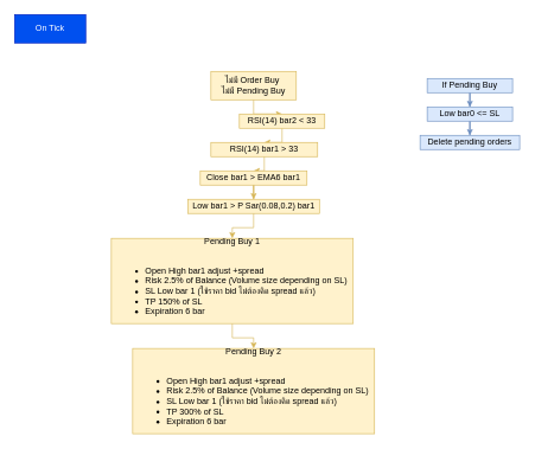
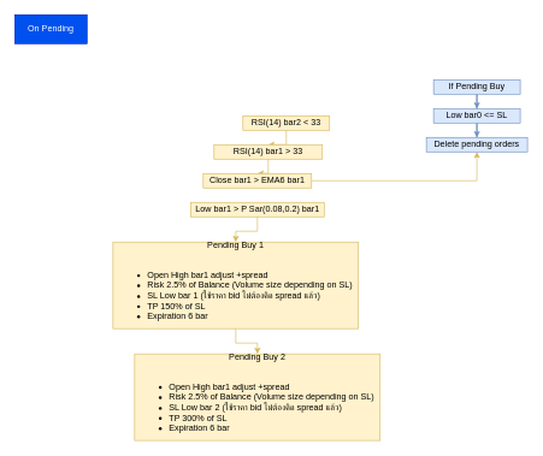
- <mxCell id="14" value="On Tick" style="whiteSpace=wrap;html=1;fillColor=#0050ef;strokeColor=#001DBC;fontColor=#ffffff;" vertex="1" parent="1"><mxGeometry x="20" y="20" width="100" height="40" as="geometry" /></mxCell>
+ <mxCell id="14" value="On Pending" style="whiteSpace=wrap;html=1;fillColor=#0050ef;strokeColor=#001DBC;fontColor=#ffffff;" vertex="1" parent="1"><mxGeometry x="20" y="20" width="100" height="40" as="geometry" /></mxCell>
- <mxCell id="3" value="ไม่มี Order Buy&amp;nbsp;&lt;br&gt;ไม่มี Pending Buy" style="whiteSpace=wrap;html=1;backgroundOutline=0;fillColor=#fff2cc;strokeColor=#d6b656;" vertex="1" parent="1"><mxGeometry x="296" y="100" width="120" height="40" as="geometry" /></mxCell>
- <mxCell id="2" value="" style="edgeStyle=orthogonalEdgeStyle;rounded=0;orthogonalLoop=1;jettySize=auto;html=1;backgroundOutline=0;fillColor=#fff2cc;strokeColor=#d6b656;" edge="1" parent="1" source="3" target="5"><mxGeometry relative="1" as="geometry"><mxPoint x="486" y="250" as="targetPoint" /></mxGeometry></mxCell>
- <mxCell id="8" value="" style="edgeStyle=orthogonalEdgeStyle;rounded=0;orthogonalLoop=1;jettySize=auto;html=1;backgroundOutline=0;fillColor=#fff2cc;strokeColor=#d6b656;" edge="1" parent="1" source="9" target="11"><mxGeometry relative="1" as="geometry" /></mxCell>
+ <mxCell id="8" value="" style="edgeStyle=orthogonalEdgeStyle;rounded=0;orthogonalLoop=1;jettySize=auto;html=1;backgroundOutline=0;fillColor=#fff2cc;strokeColor=#d6b656;" edge="1" parent="1" source="9" target="20"><mxGeometry relative="1" as="geometry" /></mxCell>
- <mxCell id="15" value="Pending Buy 2&lt;br&gt;&lt;br&gt;&lt;ul&gt;&lt;li style=&quot;text-align: left&quot;&gt;Open High bar1 adjust +spread&lt;/li&gt;&lt;li&gt;Risk 2.5% of Balance (Volume size depending on SL)&lt;/li&gt;&lt;li style=&quot;text-align: left&quot;&gt;SL Low bar 1 (ใช้ราคา bid ไม่ต้องคิด spread แล้ว)&lt;/li&gt;&lt;li style=&quot;text-align: left&quot;&gt;TP 300% of SL&lt;/li&gt;&lt;li style=&quot;text-align: left&quot;&gt;Expiration 6 bar&lt;/li&gt;&lt;/ul&gt;" style="whiteSpace=wrap;html=1;imageVerticalAlign=middle;align=center;backgroundOutline=0;fillColor=#fff2cc;strokeColor=#d6b656;" vertex="1" parent="1"><mxGeometry x="186" y="490" width="340" height="120" as="geometry" /></mxCell>
+ <mxCell id="15" value="Pending Buy 2&lt;br&gt;&lt;br&gt;&lt;ul&gt;&lt;li style=&quot;text-align: left&quot;&gt;Open High bar1 adjust +spread&lt;/li&gt;&lt;li&gt;Risk 2.5% of Balance (Volume size depending on SL)&lt;/li&gt;&lt;li style=&quot;text-align: left&quot;&gt;SL Low bar 2 (ใช้ราคา bid ไม่ต้องคิด spread แล้ว)&lt;/li&gt;&lt;li style=&quot;text-align: left&quot;&gt;TP 300% of SL&lt;/li&gt;&lt;li style=&quot;text-align: left&quot;&gt;Expiration 6 bar&lt;/li&gt;&lt;/ul&gt;" style="whiteSpace=wrap;html=1;imageVerticalAlign=middle;align=center;backgroundOutline=0;fillColor=#fff2cc;strokeColor=#d6b656;" vertex="1" parent="1"><mxGeometry x="186" y="490" width="340" height="120" as="geometry" /></mxCell>
